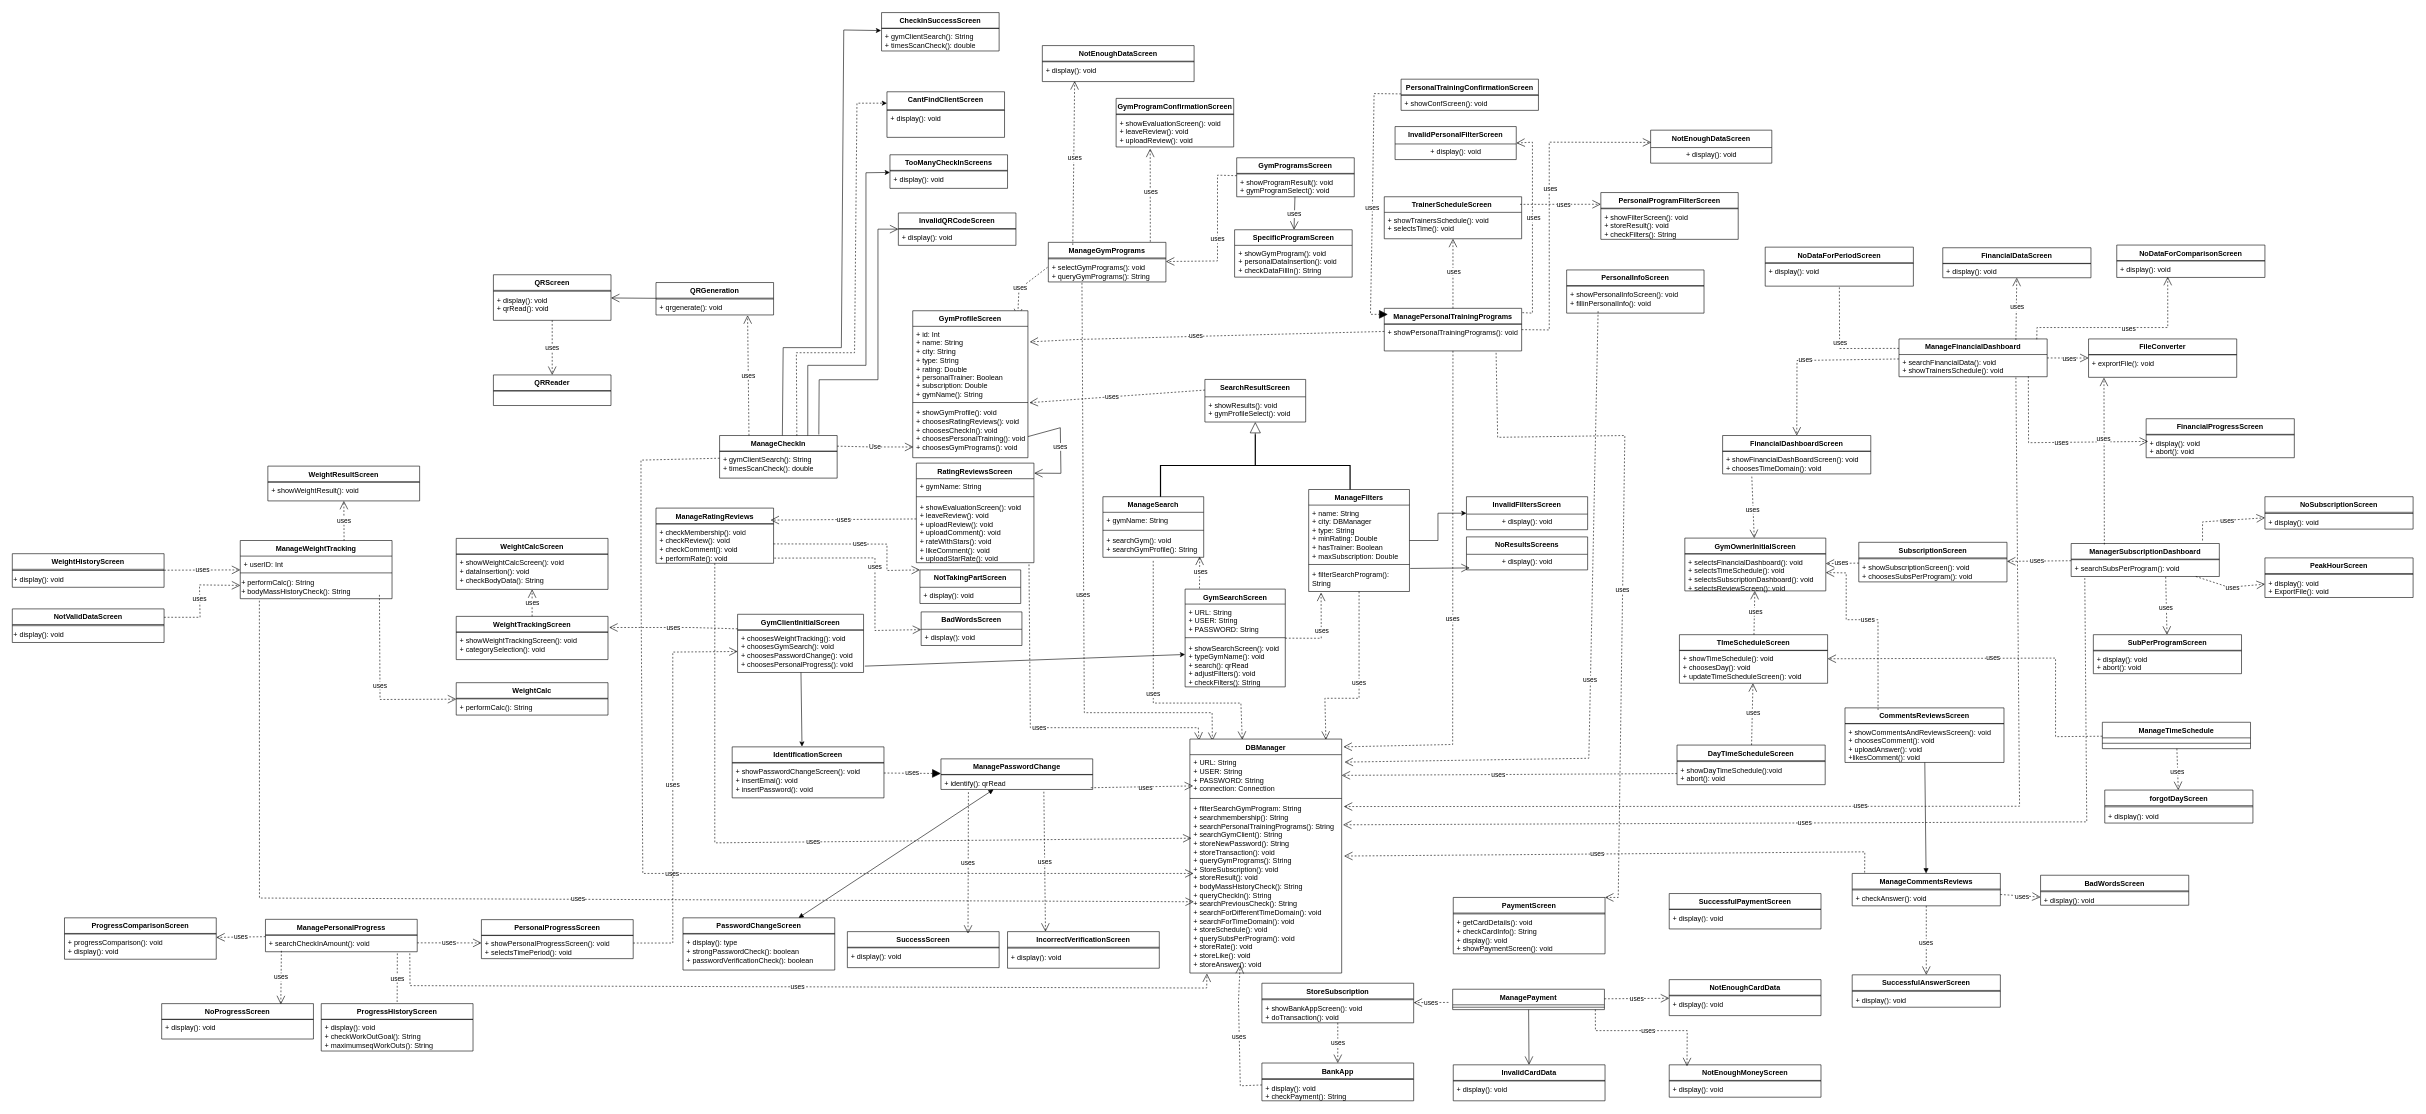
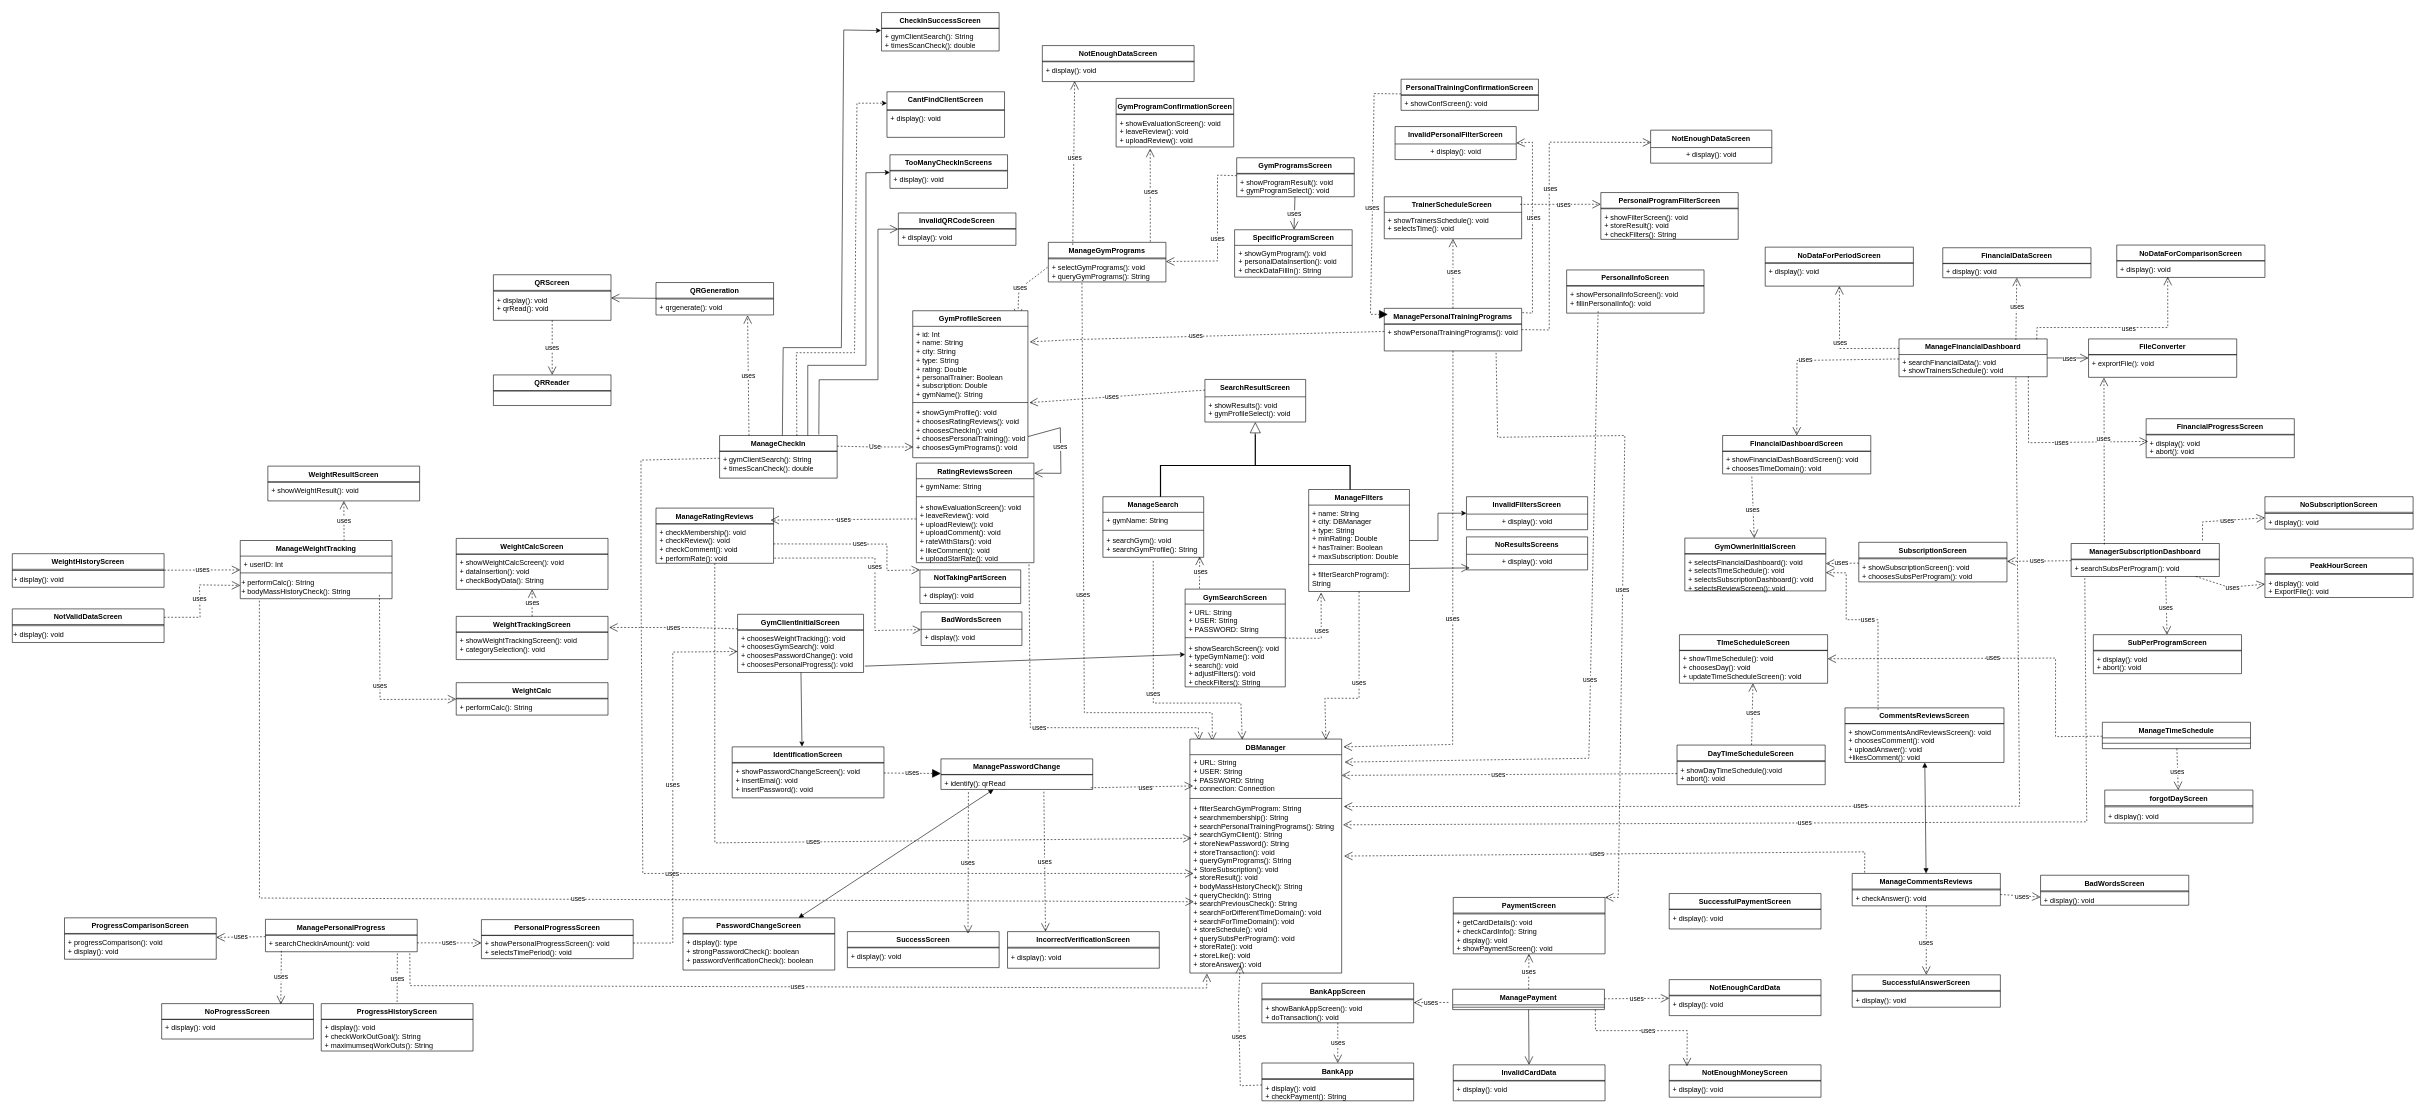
- <mxCell id="261" value="" style="endArrow=none;endSize=12;dashed=1;html=1;rounded=0;exitX=0;exitY=0.25;exitDx=0;exitDy=0;" edge="1" parent="1" source="239" target="254"><mxGeometry width="160" relative="1" as="geometry"><mxPoint x="3412" y="741" as="sourcePoint" /><mxPoint x="3539" y="739" as="targetPoint" /><Array as="points"><mxPoint x="3066" y="580" /></Array></mxGeometry></mxCell>
+ <mxCell id="261" value="" style="endArrow=open;endSize=12;dashed=1;html=1;rounded=0;exitX=0;exitY=0.25;exitDx=0;exitDy=0;" edge="1" parent="1" source="239" target="254"><mxGeometry width="160" relative="1" as="geometry"><mxPoint x="3412" y="741" as="sourcePoint" /><mxPoint x="3539" y="739" as="targetPoint" /><Array as="points"><mxPoint x="3066" y="580" /></Array></mxGeometry></mxCell>
- <mxCell id="259" value="" style="endArrow=open;endSize=12;dashed=1;html=1;rounded=0;" edge="1" parent="1" source="239" target="242"><mxGeometry width="160" relative="1" as="geometry"><mxPoint x="3412" y="447.5" as="sourcePoint" /><mxPoint x="3412" y="520.5" as="targetPoint" /></mxGeometry></mxCell>
+ <mxCell id="259" value="" style="endArrow=open;endSize=12;dashed=0;html=1;rounded=0;" edge="1" parent="1" source="239" target="242"><mxGeometry width="160" relative="1" as="geometry"><mxPoint x="3412" y="447.5" as="sourcePoint" /><mxPoint x="3412" y="520.5" as="targetPoint" /></mxGeometry></mxCell>
- <mxCell id="284" value="" style="endArrow=open;endSize=12;dashed=1;html=1;rounded=0;" edge="1" parent="1" source="273" target="233"><mxGeometry width="160" relative="1" as="geometry"><mxPoint x="3414" y="860" as="sourcePoint" /><mxPoint x="3416" y="935" as="targetPoint" /></mxGeometry></mxCell>
- <mxCell id="285" value="uses" style="edgeLabel;html=1;align=center;verticalAlign=middle;resizable=0;points=[];" connectable="0" vertex="1" parent="284"><mxGeometry x="0.065" y="-1" relative="1" as="geometry"><mxPoint as="offset" /></mxGeometry></mxCell>
- <mxCell id="8" value="+ showSearchScreen(): void&lt;div&gt;+ typeGymName(): void&amp;nbsp;&lt;/div&gt;&lt;div&gt;+ search(): qrRead&lt;/div&gt;&lt;div&gt;+ adjustFilters(): void&lt;/div&gt;&lt;div&gt;+ checkFilters(): String&lt;/div&gt;" style="text;strokeColor=none;fillColor=none;align=left;verticalAlign=top;spacingLeft=4;spacingRight=4;overflow=hidden;rotatable=0;points=[[0,0.5],[1,0.5]];portConstraint=eastwest;whiteSpace=wrap;html=1;" vertex="1" parent="5"><mxGeometry y="85" width="167" height="78" as="geometry" /></mxCell>
+ <mxCell id="8" value="+ showSearchScreen(): void&lt;div&gt;+ typeGymName(): void&amp;nbsp;&lt;/div&gt;&lt;div&gt;+ search(): void&lt;/div&gt;&lt;div&gt;+ adjustFilters(): void&lt;/div&gt;&lt;div&gt;+ checkFilters(): String&lt;/div&gt;" style="text;strokeColor=none;fillColor=none;align=left;verticalAlign=top;spacingLeft=4;spacingRight=4;overflow=hidden;rotatable=0;points=[[0,0.5],[1,0.5]];portConstraint=eastwest;whiteSpace=wrap;html=1;" vertex="1" parent="5"><mxGeometry y="85" width="167" height="78" as="geometry" /></mxCell>
- <mxCell id="344" value="" style="endArrow=none;startArrow=block;endFill=1;startFill=1;html=1;rounded=0;" edge="1" parent="1" source="333" target="330"><mxGeometry width="160" relative="1" as="geometry"><mxPoint x="3228" y="1489" as="sourcePoint" /><mxPoint x="3254" y="1596" as="targetPoint" /></mxGeometry></mxCell>
+ <mxCell id="344" value="" style="endArrow=block;startArrow=block;endFill=1;startFill=1;html=1;rounded=0;" edge="1" parent="1" source="333" target="330"><mxGeometry width="160" relative="1" as="geometry"><mxPoint x="3228" y="1489" as="sourcePoint" /><mxPoint x="3254" y="1596" as="targetPoint" /></mxGeometry></mxCell>
+ <mxCell id="135" value="uses" style="endArrow=open;endSize=12;dashed=1;html=1;rounded=0;" edge="1" parent="1" source="115" target="112"><mxGeometry x="-0.004" width="160" relative="1" as="geometry"><mxPoint x="2086" y="1537" as="sourcePoint" /><mxPoint x="2089" y="1752" as="targetPoint" /><mxPoint as="offset" /></mxGeometry></mxCell>
- <mxCell id="132" value="StoreSubscription" style="swimlane;fontStyle=1;align=center;verticalAlign=top;childLayout=stackLayout;horizontal=1;startSize=26;horizontalStack=0;resizeParent=1;resizeParentMax=0;resizeLast=0;collapsible=1;marginBottom=0;whiteSpace=wrap;html=1;" vertex="1" parent="1"><mxGeometry x="2103" y="1638" width="253" height="66" as="geometry" /></mxCell>
+ <mxCell id="132" value="BankAppScreen" style="swimlane;fontStyle=1;align=center;verticalAlign=top;childLayout=stackLayout;horizontal=1;startSize=26;horizontalStack=0;resizeParent=1;resizeParentMax=0;resizeLast=0;collapsible=1;marginBottom=0;whiteSpace=wrap;html=1;" vertex="1" parent="1"><mxGeometry x="2103" y="1638" width="253" height="66" as="geometry" /></mxCell>
